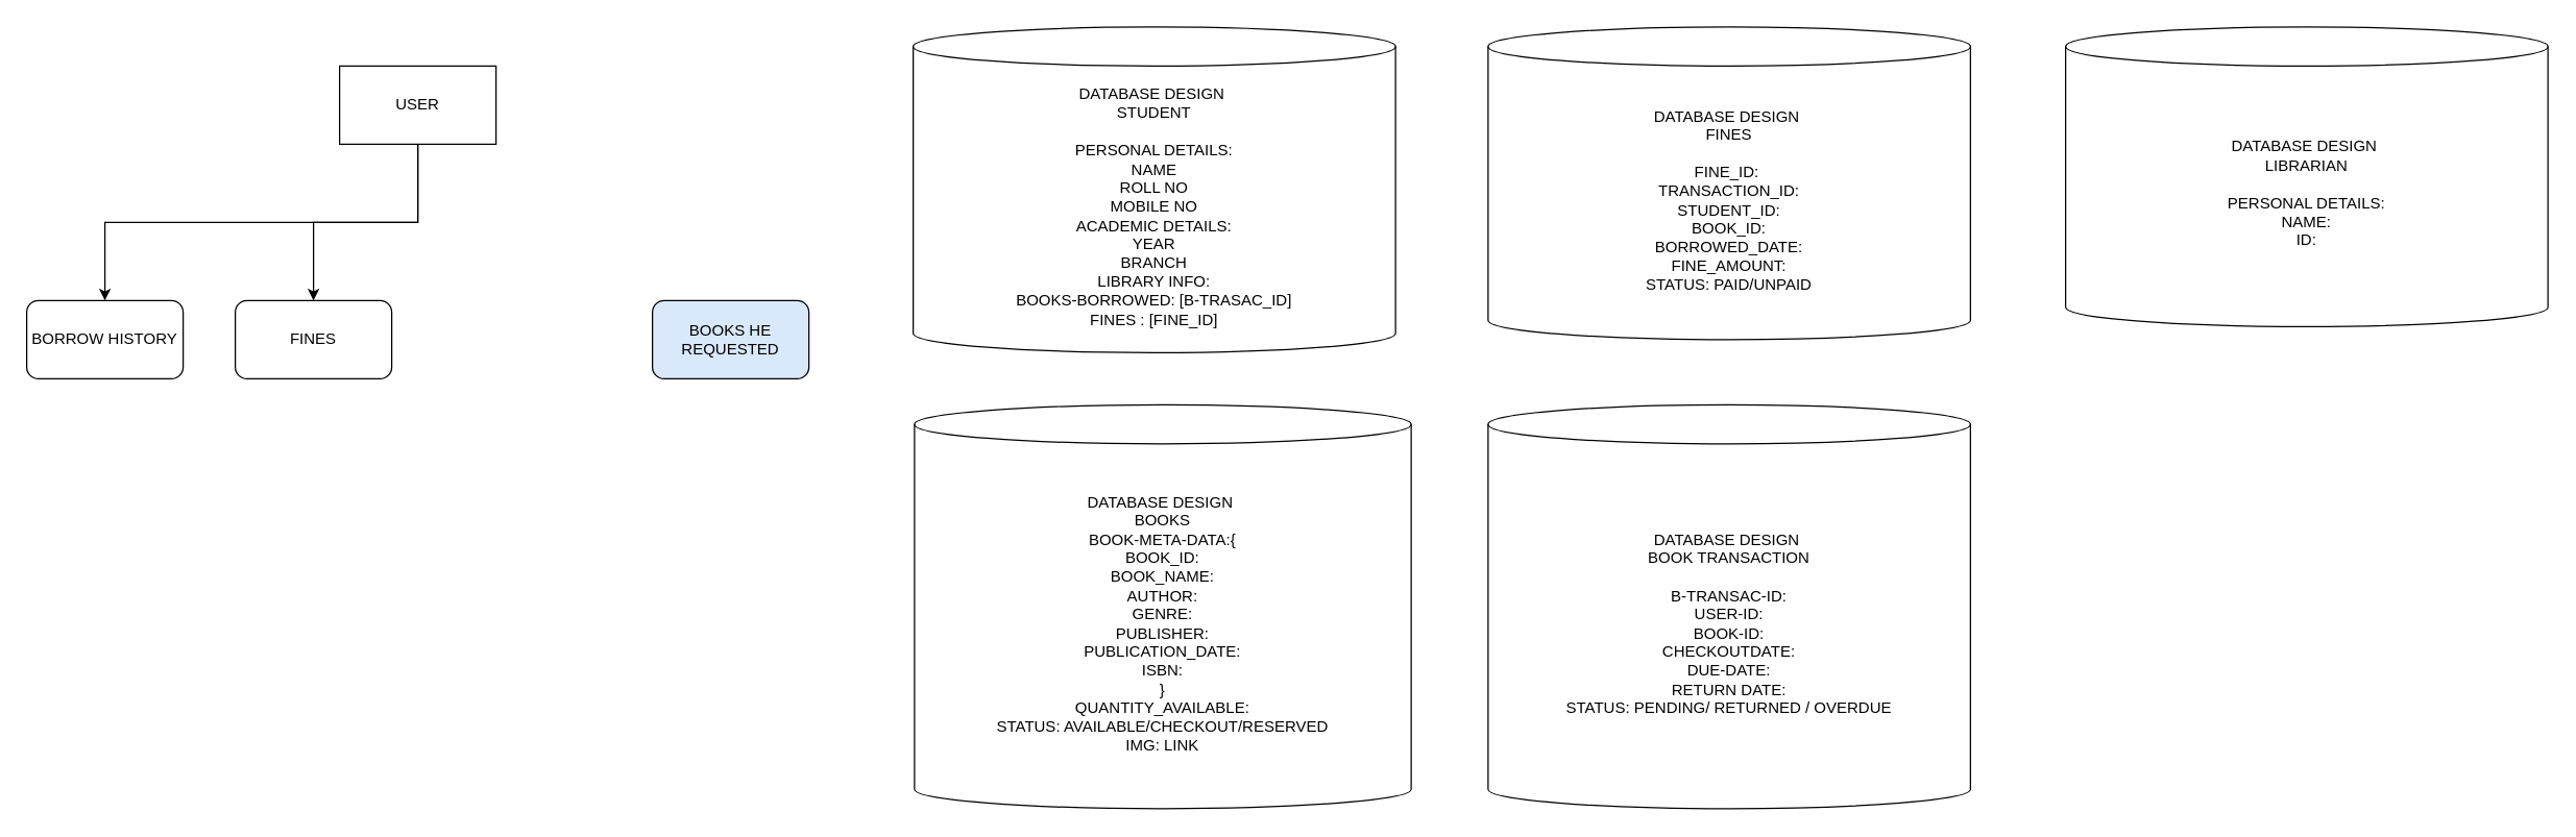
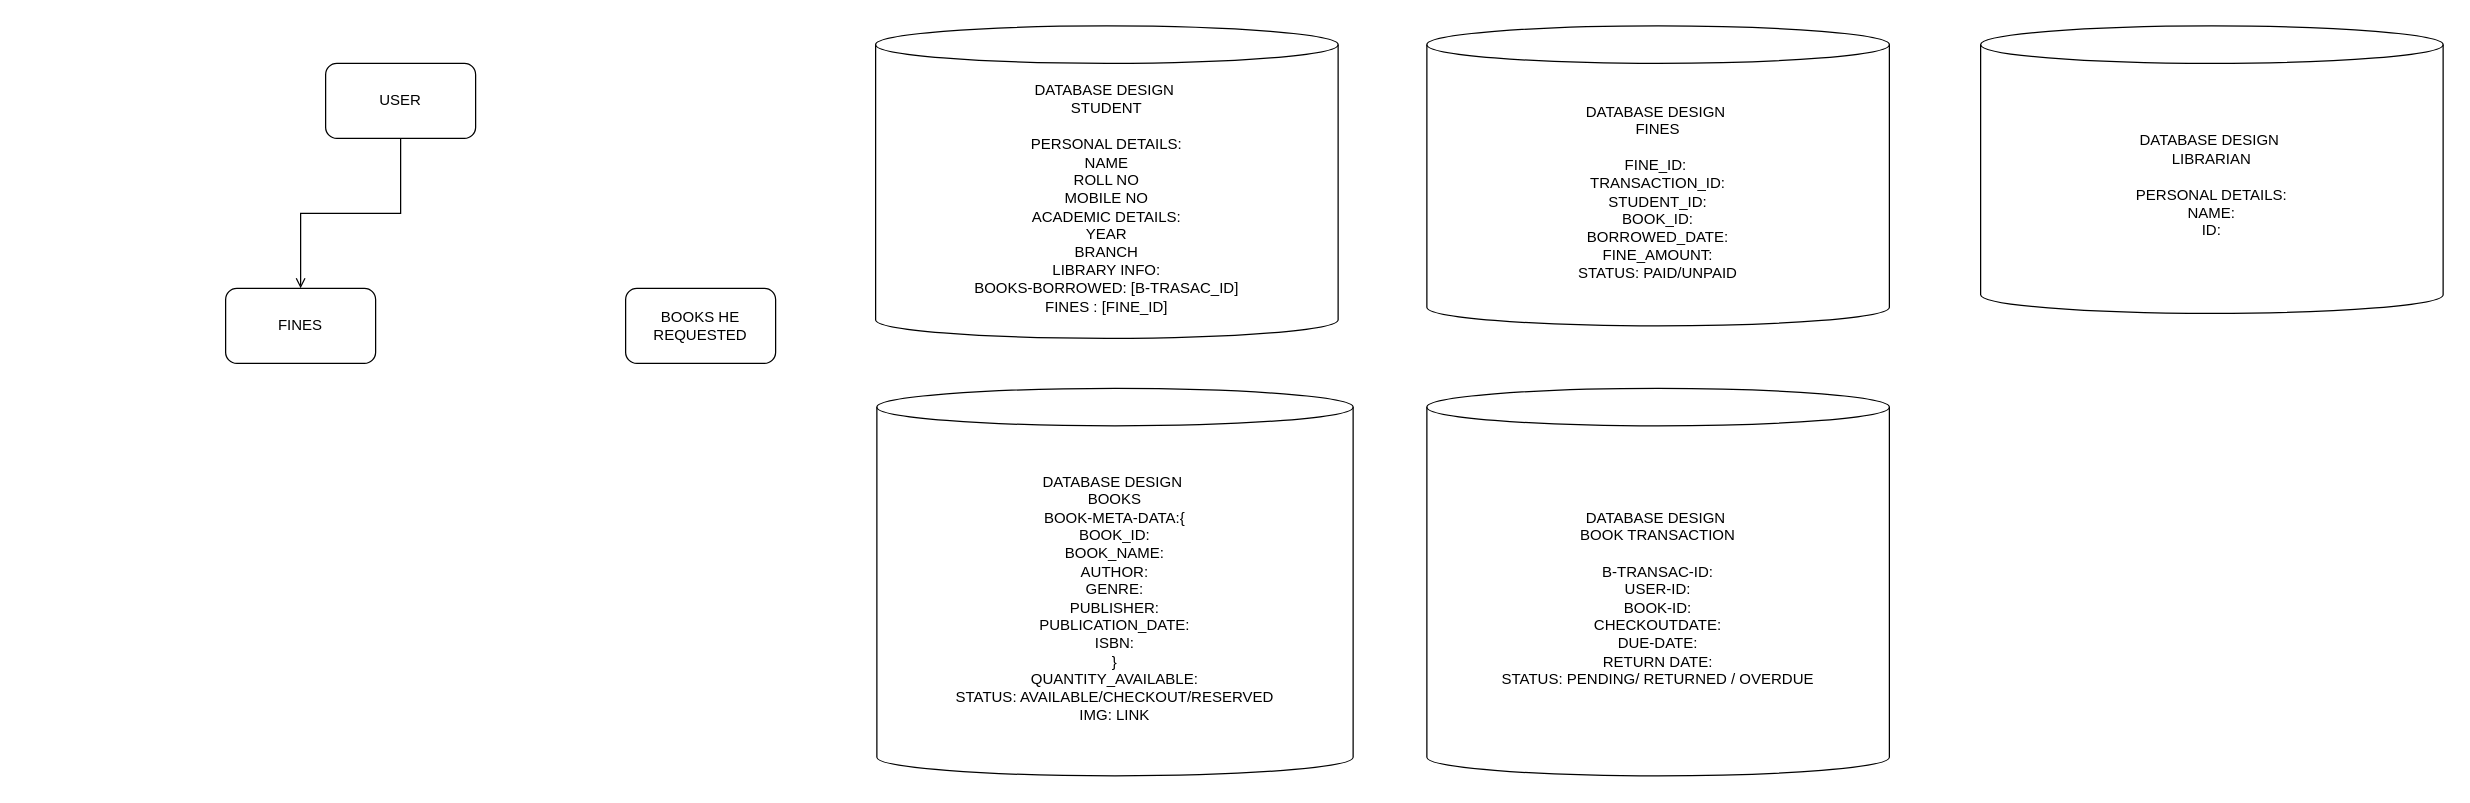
- <mxCell id="4" value="USER" style="whiteSpace=wrap;html=1;rounded=0;" vertex="1" parent="1"><mxGeometry x="260" y="50" width="120" height="60" as="geometry" /></mxCell>
+ <mxCell id="4" value="USER" style="rounded=1;whiteSpace=wrap;html=1;" vertex="1" parent="1"><mxGeometry x="260" y="50" width="120" height="60" as="geometry" /></mxCell>
- <mxCell id="2" style="edgeStyle=orthogonalEdgeStyle;rounded=0;orthogonalLoop=1;jettySize=auto;html=1;exitX=0.5;exitY=1;exitDx=0;exitDy=0;entryX=0.5;entryY=0;entryDx=0;entryDy=0;" edge="1" parent="1" source="4" target="5"><mxGeometry relative="1" as="geometry" /></mxCell>
- <mxCell id="3" style="edgeStyle=orthogonalEdgeStyle;rounded=0;orthogonalLoop=1;jettySize=auto;html=1;exitX=0.5;exitY=1;exitDx=0;exitDy=0;entryX=0.5;entryY=0;entryDx=0;entryDy=0;" edge="1" parent="1" source="4" target="6"><mxGeometry relative="1" as="geometry" /></mxCell>
+ <mxCell id="3" style="edgeStyle=orthogonalEdgeStyle;rounded=0;orthogonalLoop=1;jettySize=auto;html=1;exitX=0.5;exitY=1;exitDx=0;exitDy=0;entryX=0.5;entryY=0;entryDx=0;entryDy=0;endArrow=open;" edge="1" parent="1" source="4" target="6"><mxGeometry relative="1" as="geometry" /></mxCell>
- <mxCell id="5" value="BORROW HISTORY" style="rounded=1;whiteSpace=wrap;html=1;" vertex="1" parent="1"><mxGeometry x="20" y="230" width="120" height="60" as="geometry" /></mxCell>
- <mxCell id="7" value="BOOKS HE REQUESTED" style="rounded=1;whiteSpace=wrap;html=1;fillColor=#dae8fc;" vertex="1" parent="1"><mxGeometry x="500" y="230" width="120" height="60" as="geometry" /></mxCell>
+ <mxCell id="7" value="BOOKS HE REQUESTED" style="rounded=1;whiteSpace=wrap;html=1;" vertex="1" parent="1"><mxGeometry x="500" y="230" width="120" height="60" as="geometry" /></mxCell>
